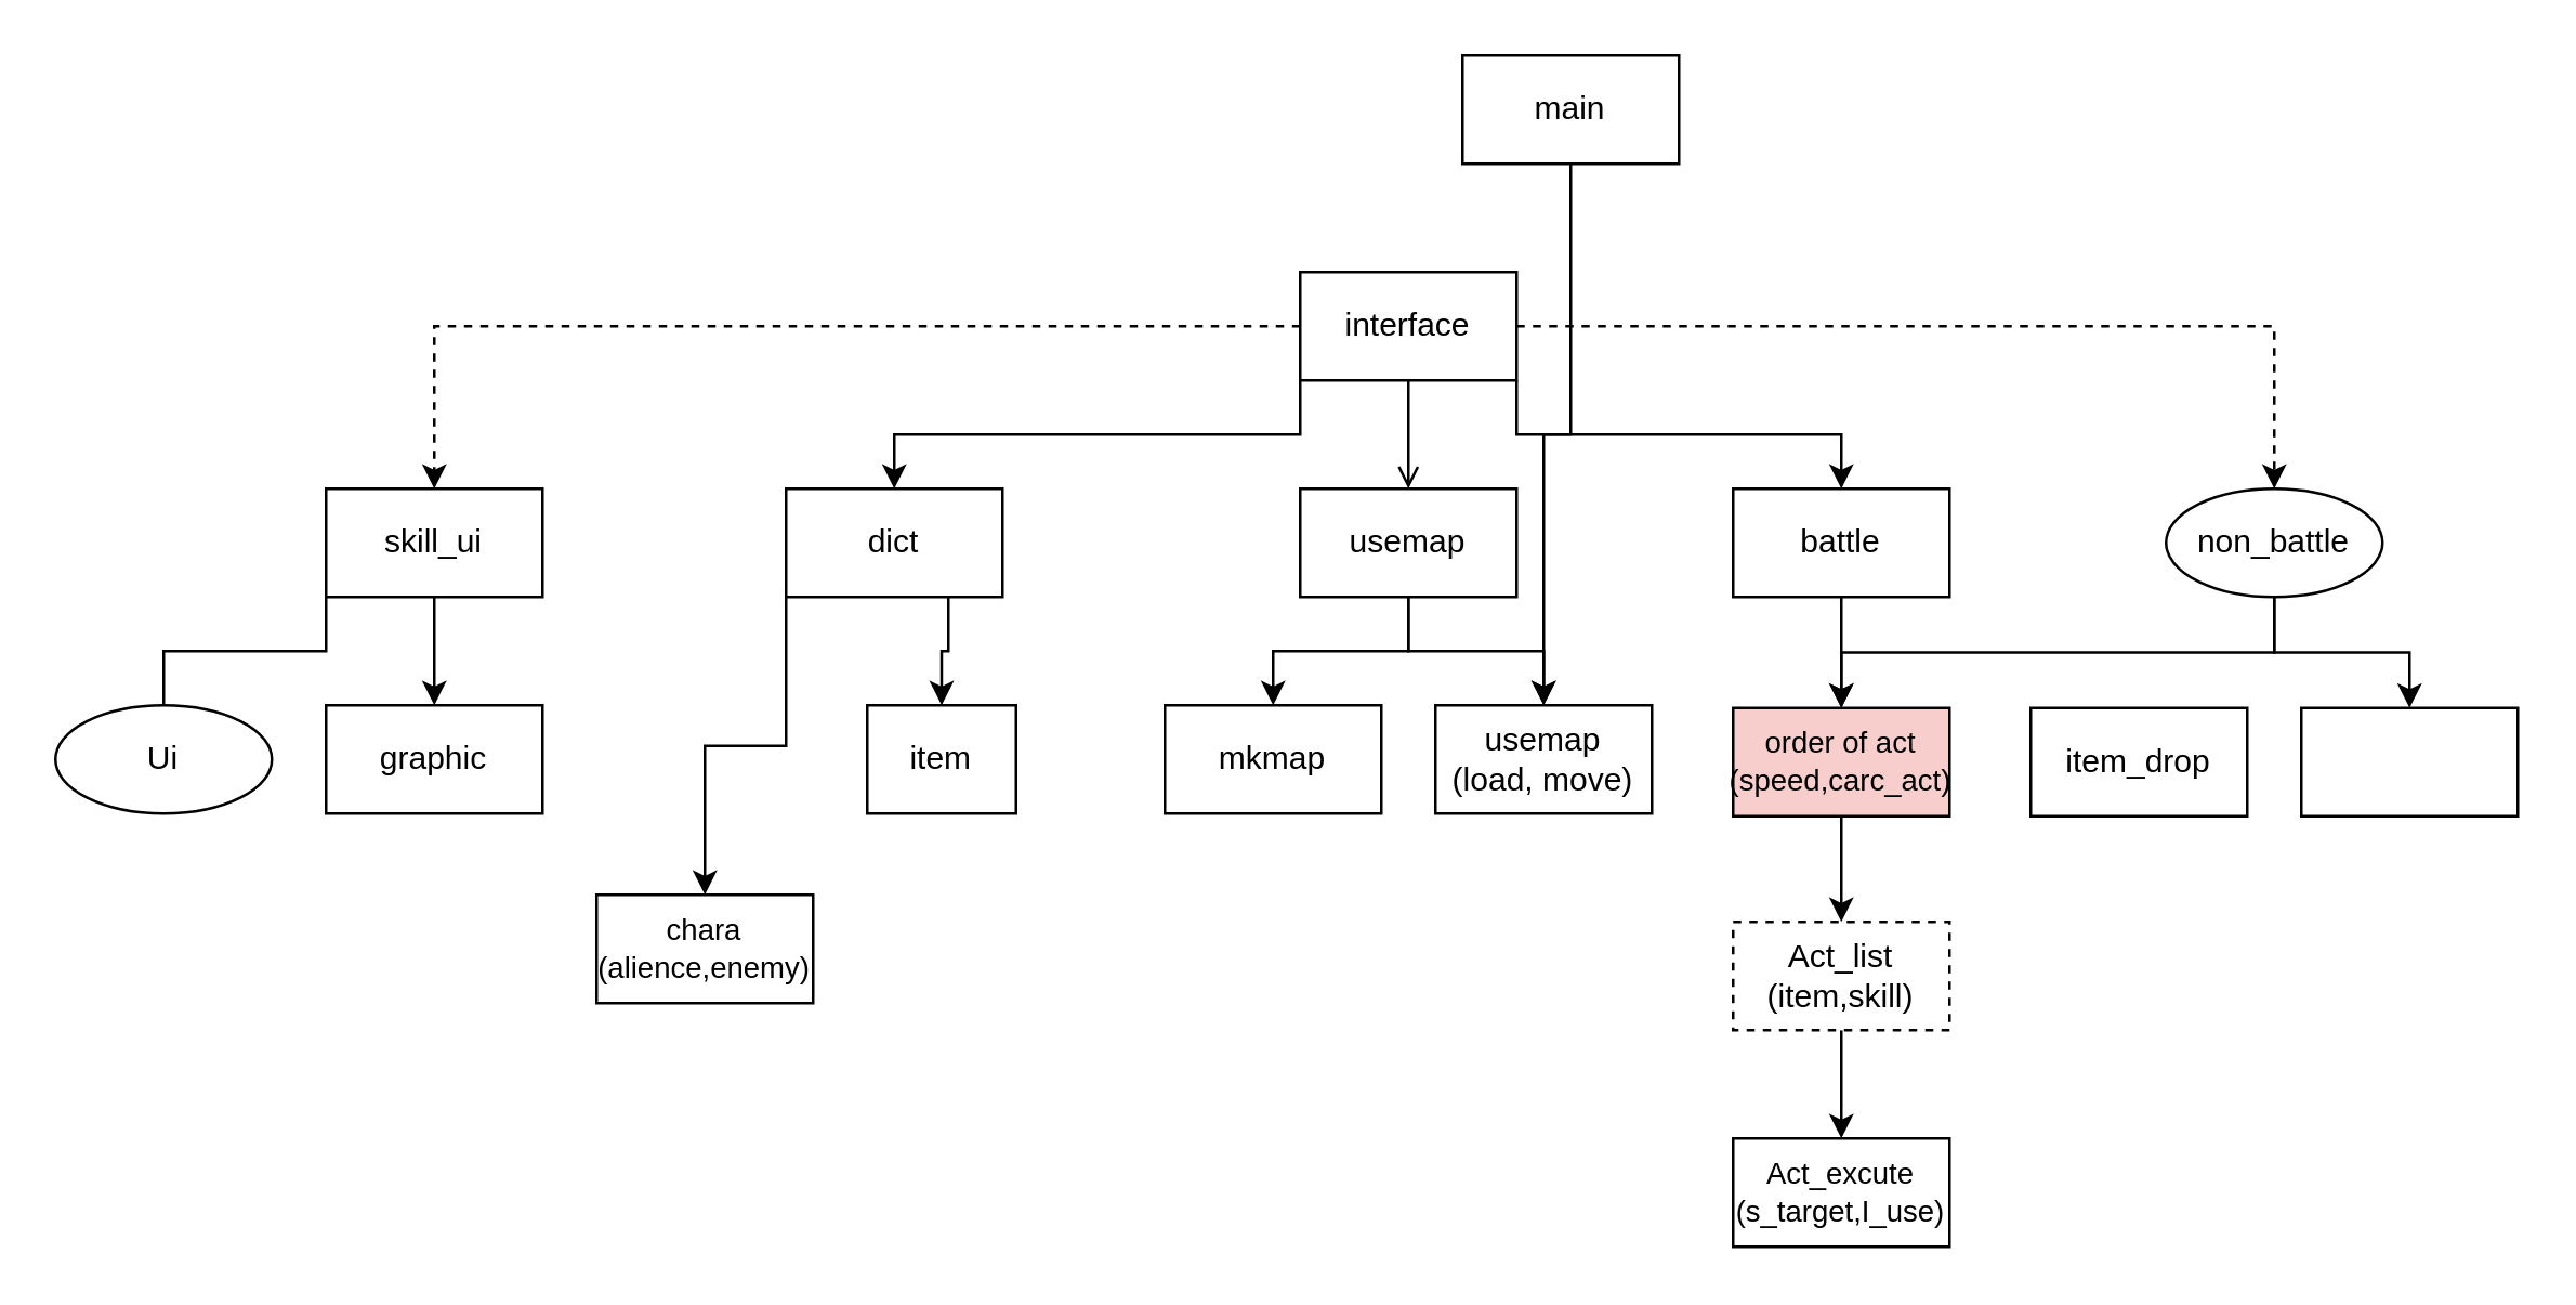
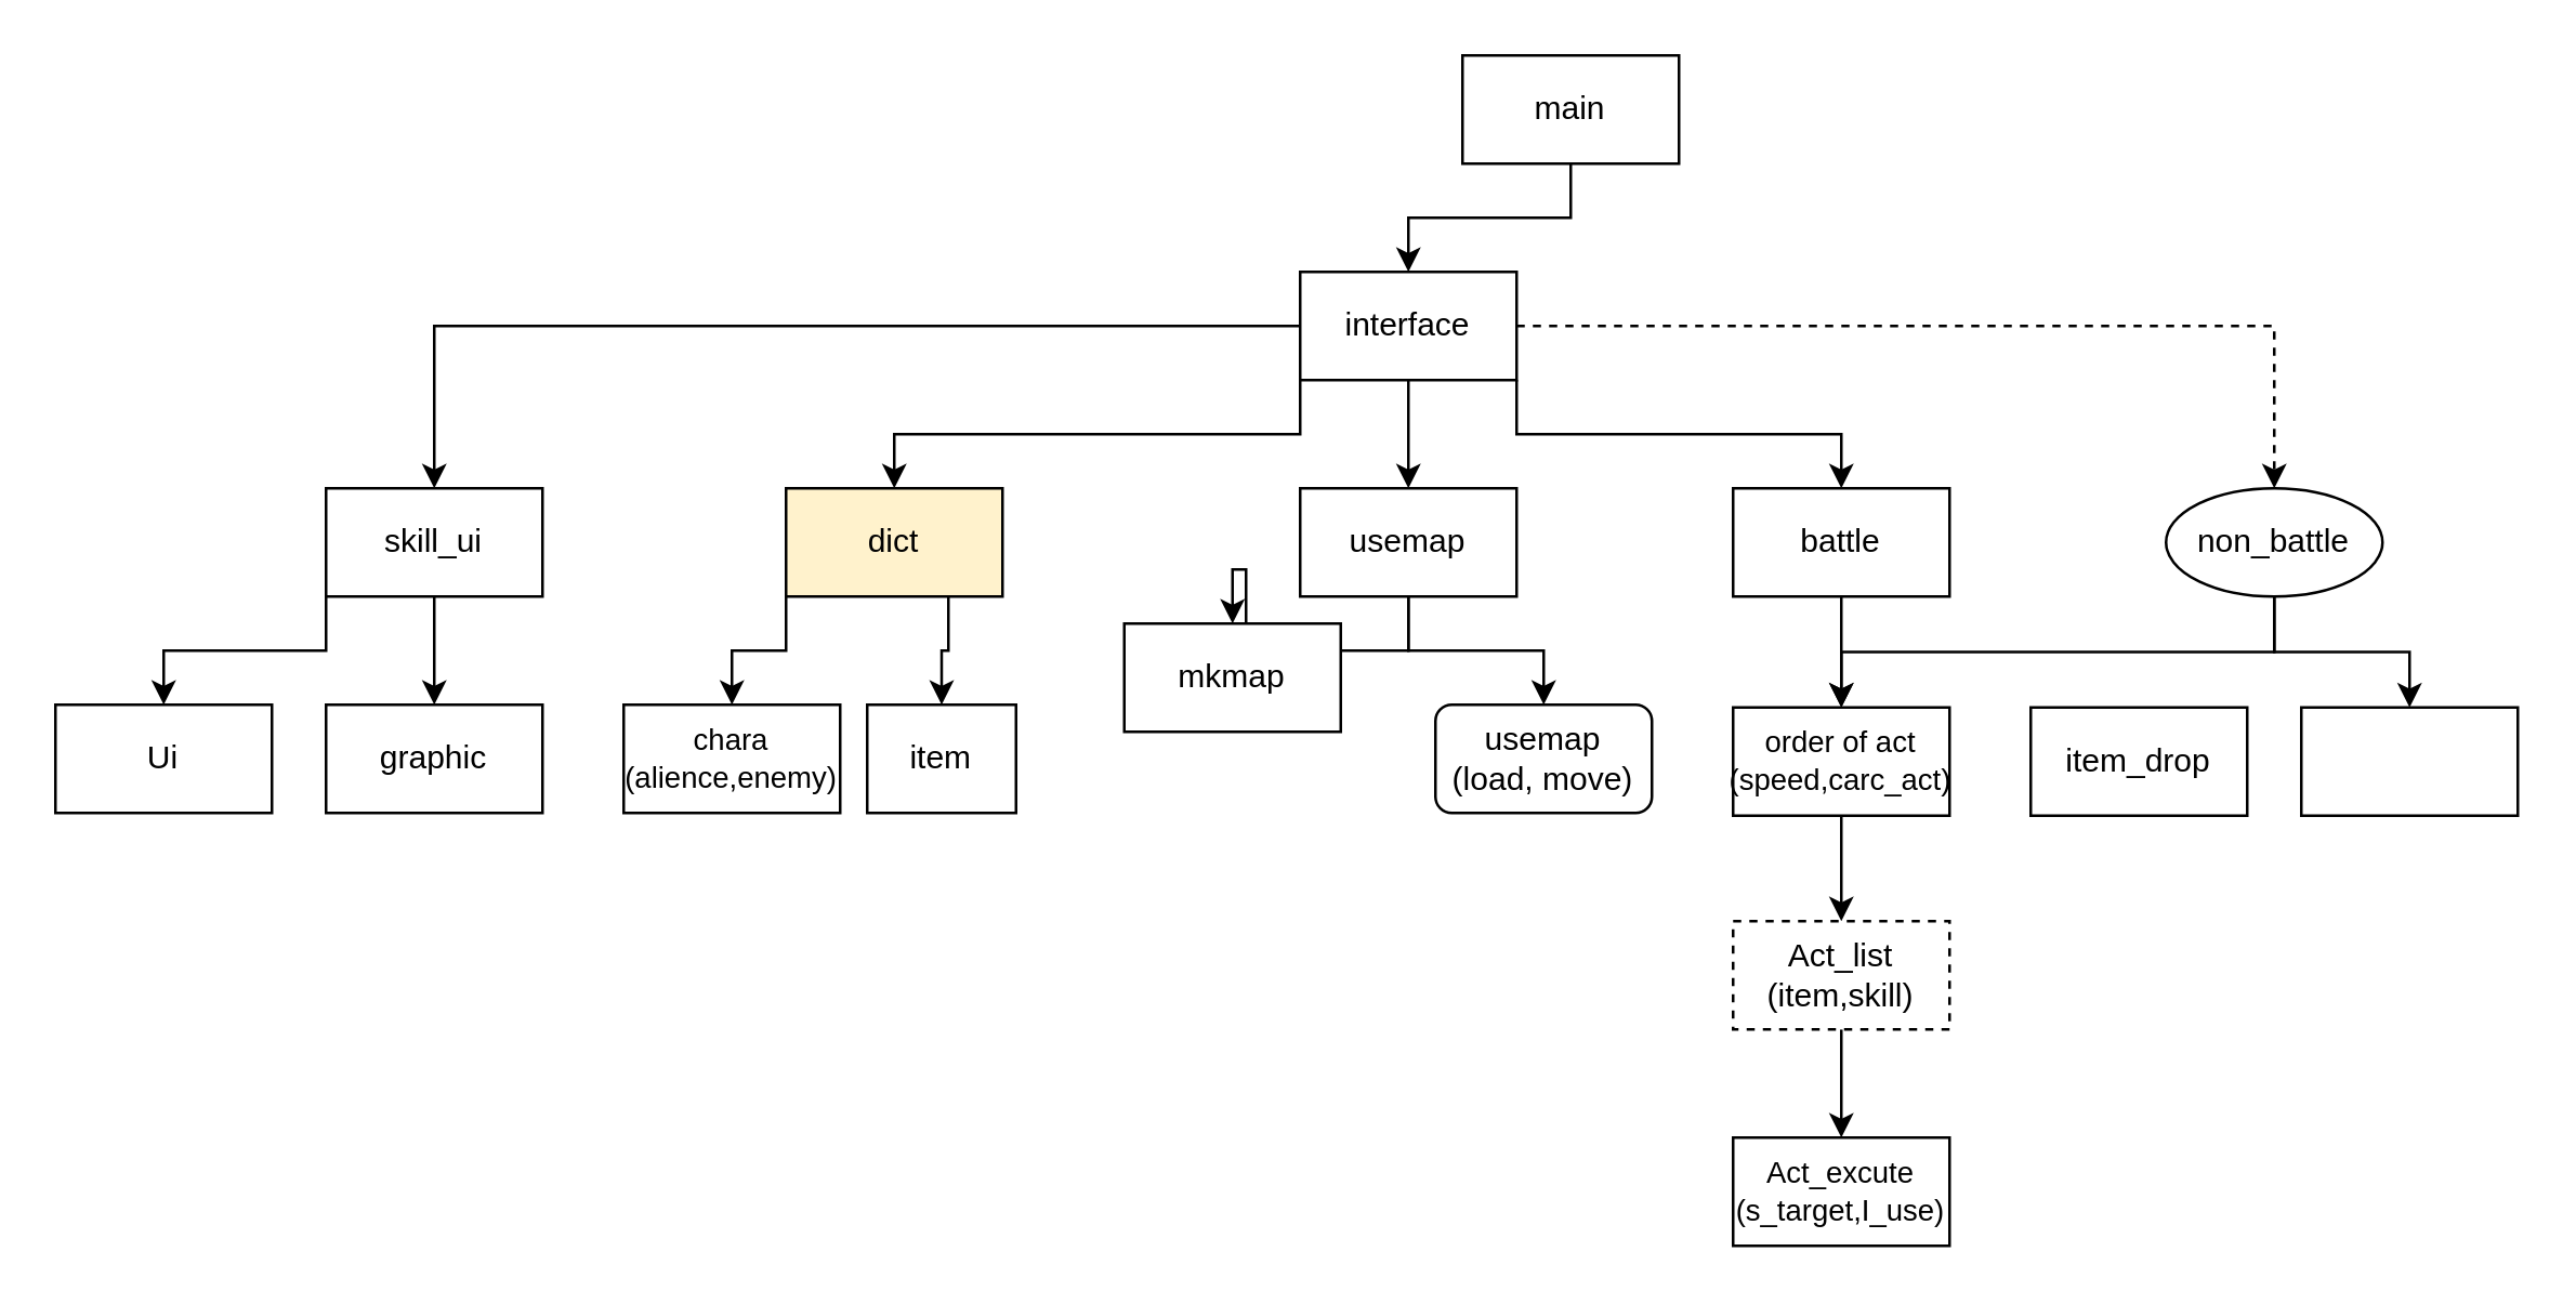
- <mxCell id="8" style="edgeStyle=orthogonalEdgeStyle;rounded=0;orthogonalLoop=1;jettySize=auto;html=1;exitX=0;exitY=0.5;exitDx=0;exitDy=0;entryX=0.5;entryY=0;entryDx=0;entryDy=0;dashed=1;" edge="1" parent="1" source="9" target="23"><mxGeometry relative="1" as="geometry" /></mxCell>
+ <mxCell id="8" style="edgeStyle=orthogonalEdgeStyle;rounded=0;orthogonalLoop=1;jettySize=auto;html=1;exitX=0;exitY=0.5;exitDx=0;exitDy=0;entryX=0.5;entryY=0;entryDx=0;entryDy=0;" edge="1" parent="1" source="9" target="23"><mxGeometry relative="1" as="geometry" /></mxCell>
- <mxCell id="4" style="edgeStyle=orthogonalEdgeStyle;rounded=0;orthogonalLoop=1;jettySize=auto;html=1;exitX=0.5;exitY=1;exitDx=0;exitDy=0;entryX=0.5;entryY=0;entryDx=0;entryDy=0;endArrow=open;" edge="1" parent="1" source="9" target="12"><mxGeometry relative="1" as="geometry" /></mxCell>
+ <mxCell id="4" style="edgeStyle=orthogonalEdgeStyle;rounded=0;orthogonalLoop=1;jettySize=auto;html=1;exitX=0.5;exitY=1;exitDx=0;exitDy=0;entryX=0.5;entryY=0;entryDx=0;entryDy=0;" edge="1" parent="1" source="9" target="12"><mxGeometry relative="1" as="geometry" /></mxCell>
- <mxCell id="20" value="dict" style="rounded=0;whiteSpace=wrap;html=1;" vertex="1" parent="1"><mxGeometry x="290" y="180" width="80" height="40" as="geometry" /></mxCell>
+ <mxCell id="20" value="dict" style="rounded=0;whiteSpace=wrap;html=1;fillColor=#fff2cc;" vertex="1" parent="1"><mxGeometry x="290" y="180" width="80" height="40" as="geometry" /></mxCell>
- <mxCell id="2" style="edgeStyle=orthogonalEdgeStyle;rounded=0;orthogonalLoop=1;jettySize=auto;html=1;exitX=0.5;exitY=1;exitDx=0;exitDy=0;" edge="1" parent="1" source="3" target="27"><mxGeometry relative="1" as="geometry" /></mxCell>
+ <mxCell id="2" style="edgeStyle=orthogonalEdgeStyle;rounded=0;orthogonalLoop=1;jettySize=auto;html=1;exitX=0.5;exitY=1;exitDx=0;exitDy=0;entryX=0.5;entryY=0;entryDx=0;entryDy=0;" edge="1" parent="1" source="3" target="9"><mxGeometry relative="1" as="geometry" /></mxCell>
- <mxCell id="21" style="edgeStyle=orthogonalEdgeStyle;rounded=0;orthogonalLoop=1;jettySize=auto;html=1;exitX=0;exitY=1;exitDx=0;exitDy=0;entryX=0.5;entryY=0;entryDx=0;entryDy=0;endArrow=none;" edge="1" parent="1" source="23" target="33"><mxGeometry relative="1" as="geometry" /></mxCell>
+ <mxCell id="21" style="edgeStyle=orthogonalEdgeStyle;rounded=0;orthogonalLoop=1;jettySize=auto;html=1;exitX=0;exitY=1;exitDx=0;exitDy=0;entryX=0.5;entryY=0;entryDx=0;entryDy=0;" edge="1" parent="1" source="23" target="33"><mxGeometry relative="1" as="geometry" /></mxCell>
- <mxCell id="33" value="Ui" style="ellipse;whiteSpace=wrap;html=1;" vertex="1" parent="1"><mxGeometry x="20" y="260" width="80" height="40" as="geometry" /></mxCell>
+ <mxCell id="33" value="Ui" style="rounded=0;whiteSpace=wrap;html=1;" vertex="1" parent="1"><mxGeometry x="20" y="260" width="80" height="40" as="geometry" /></mxCell>
- <mxCell id="26" value="mkmap" style="rounded=0;whiteSpace=wrap;html=1;" vertex="1" parent="1"><mxGeometry x="430" y="260" width="80" height="40" as="geometry" /></mxCell>
+ <mxCell id="26" value="mkmap" style="rounded=0;whiteSpace=wrap;html=1;" vertex="1" parent="1"><mxGeometry x="415" y="230" width="80" height="40" as="geometry" /></mxCell>
- <mxCell id="27" value="usemap&lt;br&gt;(load, move)" style="rounded=0;whiteSpace=wrap;html=1;" vertex="1" parent="1"><mxGeometry x="530" y="260" width="80" height="40" as="geometry" /></mxCell>
+ <mxCell id="27" value="usemap&lt;br&gt;(load, move)" style="whiteSpace=wrap;html=1;rounded=1;" vertex="1" parent="1"><mxGeometry x="530" y="260" width="80" height="40" as="geometry" /></mxCell>
- <mxCell id="29" value="order of act&lt;div&gt;(speed,carc_act)&lt;/div&gt;" style="rounded=0;whiteSpace=wrap;html=1;fontSize=11;fillColor=#f8cecc;" vertex="1" parent="1"><mxGeometry x="640" y="261" width="80" height="40" as="geometry" /></mxCell>
+ <mxCell id="29" value="order of act&lt;div&gt;(speed,carc_act)&lt;/div&gt;" style="rounded=0;whiteSpace=wrap;html=1;fontSize=11;" vertex="1" parent="1"><mxGeometry x="640" y="261" width="80" height="40" as="geometry" /></mxCell>
- <mxCell id="24" value="chara&lt;div&gt;(alience,enemy)&lt;/div&gt;" style="rounded=0;whiteSpace=wrap;html=1;fontSize=11;" vertex="1" parent="1"><mxGeometry x="220" y="330" width="80" height="40" as="geometry" /></mxCell>
+ <mxCell id="24" value="chara&lt;div&gt;(alience,enemy)&lt;/div&gt;" style="rounded=0;whiteSpace=wrap;html=1;fontSize=11;" vertex="1" parent="1"><mxGeometry x="230" y="260" width="80" height="40" as="geometry" /></mxCell>
